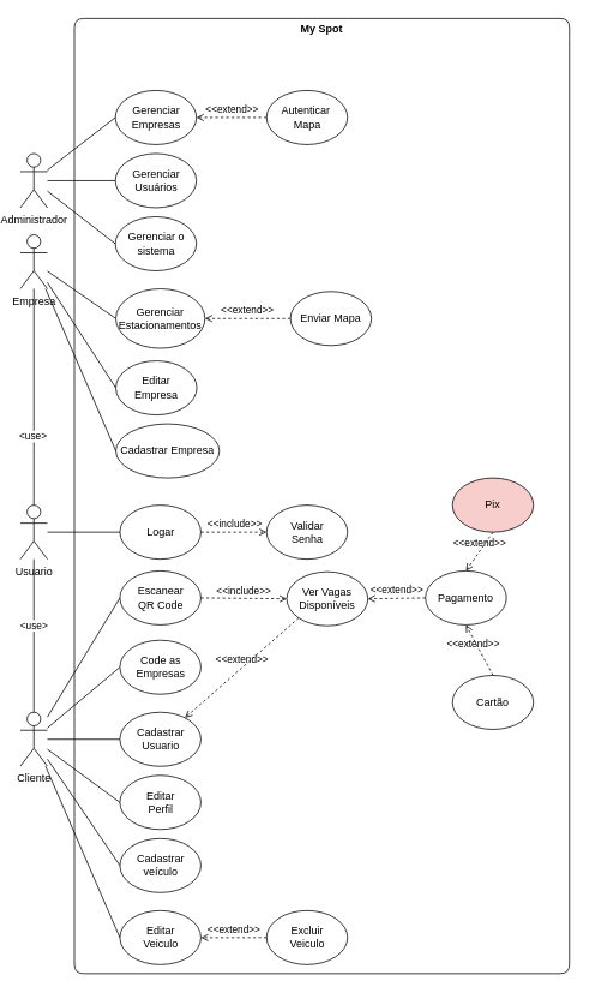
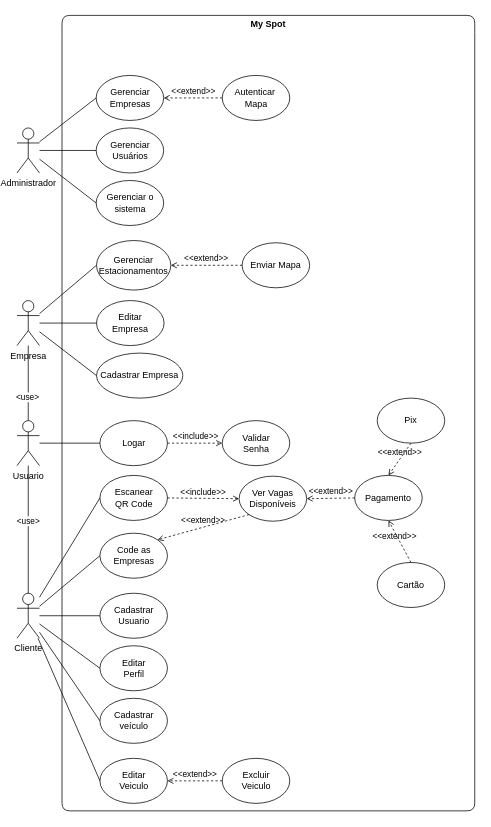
- <mxCell id="42" value="Empresa" style="shape=umlActor;verticalLabelPosition=bottom;verticalAlign=top;html=1;outlineConnect=0;shadow=0;swimlaneLine=1;strokeWidth=1;rounded=1;labelBackgroundColor=none;comic=0;enumerate=0;backgroundOutline=0;" vertex="1" parent="1"><mxGeometry x="20" y="260" width="30" height="60" as="geometry" /></mxCell>
+ <mxCell id="42" value="Empresa" style="shape=umlActor;verticalLabelPosition=bottom;verticalAlign=top;html=1;outlineConnect=0;shadow=0;swimlaneLine=1;strokeWidth=1;rounded=1;labelBackgroundColor=none;comic=0;enumerate=0;backgroundOutline=0;" vertex="1" parent="1"><mxGeometry x="20" y="400" width="30" height="60" as="geometry" /></mxCell>
- <mxCell id="11" value="Pix" style="ellipse;whiteSpace=wrap;html=1;shadow=0;swimlaneLine=1;strokeWidth=1;rounded=1;labelBackgroundColor=none;comic=0;enumerate=0;backgroundOutline=0;fillColor=#f8cecc;" vertex="1" parent="2"><mxGeometry x="420" y="510" width="90" height="60" as="geometry" /></mxCell>
+ <mxCell id="11" value="Pix" style="ellipse;whiteSpace=wrap;html=1;shadow=0;swimlaneLine=1;strokeWidth=1;rounded=1;labelBackgroundColor=none;comic=0;enumerate=0;backgroundOutline=0;" vertex="1" parent="2"><mxGeometry x="420" y="510" width="90" height="60" as="geometry" /></mxCell>
- <mxCell id="24" value="&amp;lt;&amp;lt;extend&amp;gt;&amp;gt;" style="html=1;verticalAlign=bottom;labelBackgroundColor=none;endArrow=open;endFill=0;dashed=1;rounded=1;exitX=0;exitY=1;exitDx=0;exitDy=0;comic=0;enumerate=0;backgroundOutline=0;" edge="1" parent="2" source="13" target="6"><mxGeometry width="160" relative="1" as="geometry"><mxPoint x="305.5" y="729" as="sourcePoint" /><mxPoint x="234.5" y="770" as="targetPoint" /></mxGeometry></mxCell>
+ <mxCell id="24" value="&amp;lt;&amp;lt;extend&amp;gt;&amp;gt;" style="html=1;verticalAlign=bottom;labelBackgroundColor=none;endArrow=open;endFill=0;dashed=1;rounded=1;exitX=0;exitY=1;exitDx=0;exitDy=0;entryX=1;entryY=0;entryDx=0;entryDy=0;comic=0;enumerate=0;backgroundOutline=0;" edge="1" parent="2" source="13" target="14"><mxGeometry width="160" relative="1" as="geometry"><mxPoint x="305.5" y="729" as="sourcePoint" /><mxPoint x="234.5" y="770" as="targetPoint" /></mxGeometry></mxCell>
